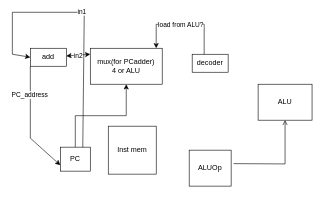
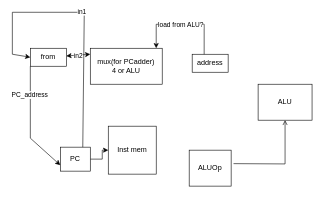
- <mxCell id="4" value="add" style="rounded=0;whiteSpace=wrap;html=1;" vertex="1" parent="1"><mxGeometry x="50" y="80" width="60" height="30" as="geometry" /></mxCell>
+ <mxCell id="4" value="from" style="rounded=0;whiteSpace=wrap;html=1;" vertex="1" parent="1"><mxGeometry x="50" y="80" width="60" height="30" as="geometry" /></mxCell>
- <mxCell id="13" value="decoder" style="whiteSpace=wrap;html=1;" vertex="1" parent="1"><mxGeometry x="320" y="90" width="60" height="30" as="geometry" /></mxCell>
+ <mxCell id="13" value="address" style="whiteSpace=wrap;html=1;" vertex="1" parent="1"><mxGeometry x="320" y="90" width="60" height="30" as="geometry" /></mxCell>
- <mxCell id="2" value="" style="edgeStyle=orthogonalEdgeStyle;rounded=0;orthogonalLoop=1;jettySize=auto;html=1;" edge="1" parent="1" source="3" target="8"><mxGeometry relative="1" as="geometry" /></mxCell>
+ <mxCell id="2" value="" style="edgeStyle=orthogonalEdgeStyle;rounded=0;orthogonalLoop=1;jettySize=auto;html=1;" edge="1" parent="1" source="3" target="18"><mxGeometry relative="1" as="geometry" /></mxCell>
